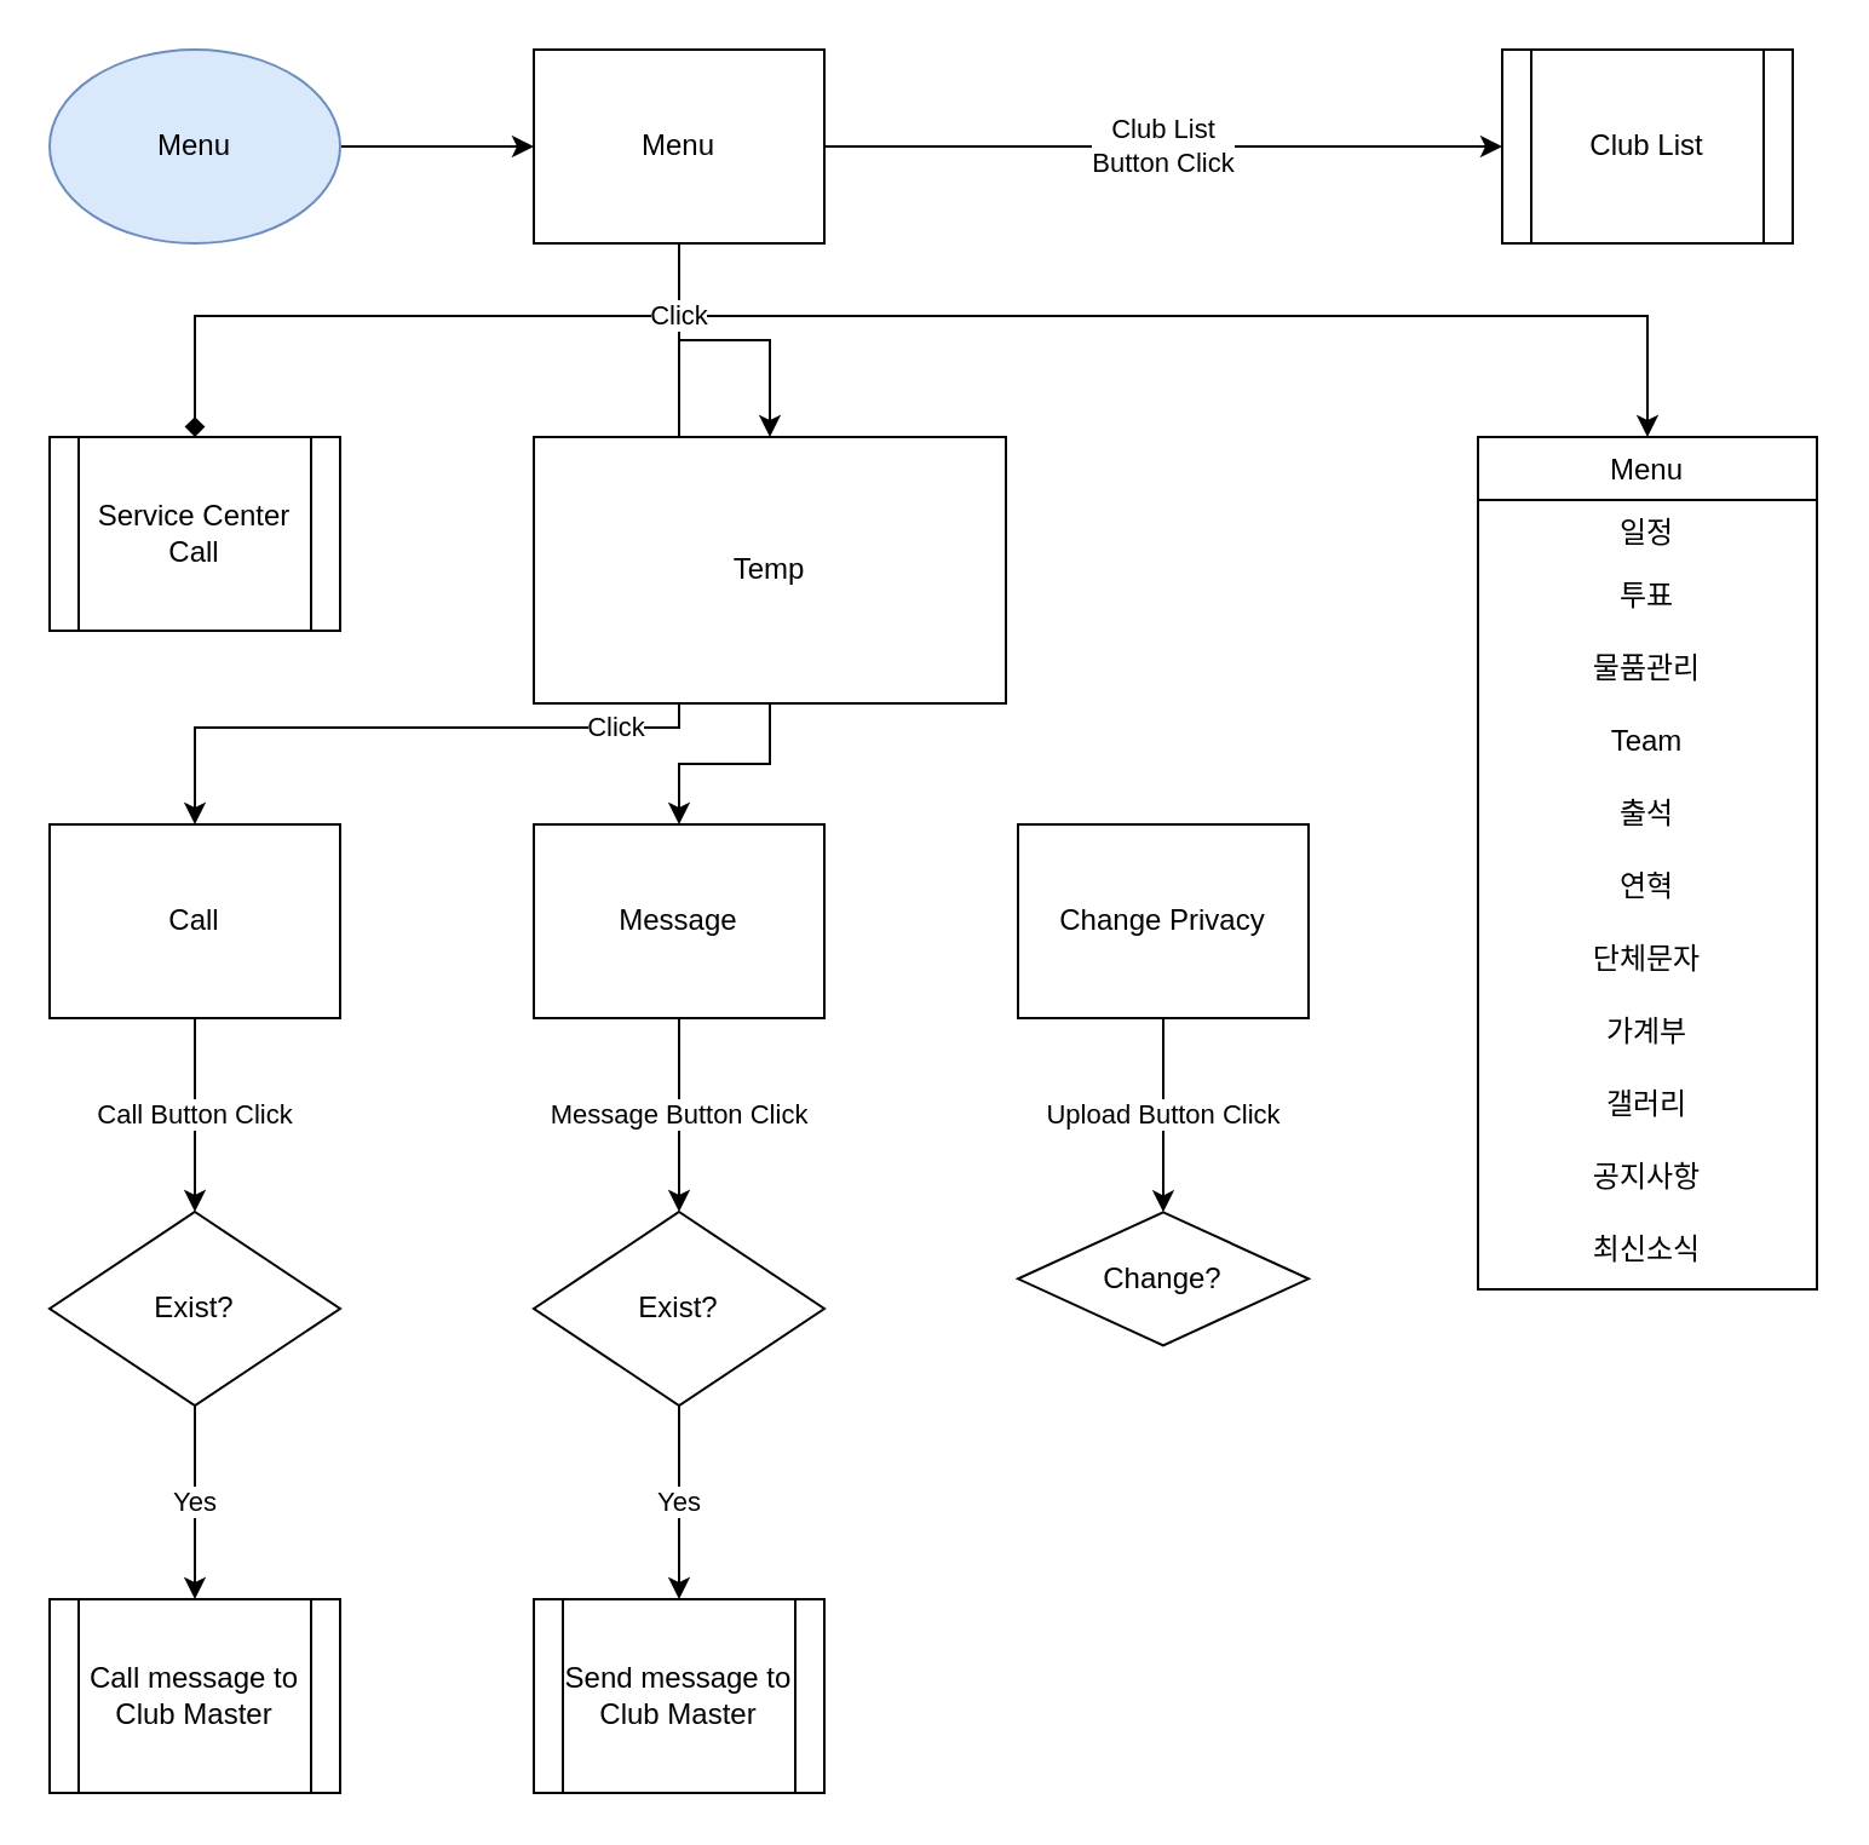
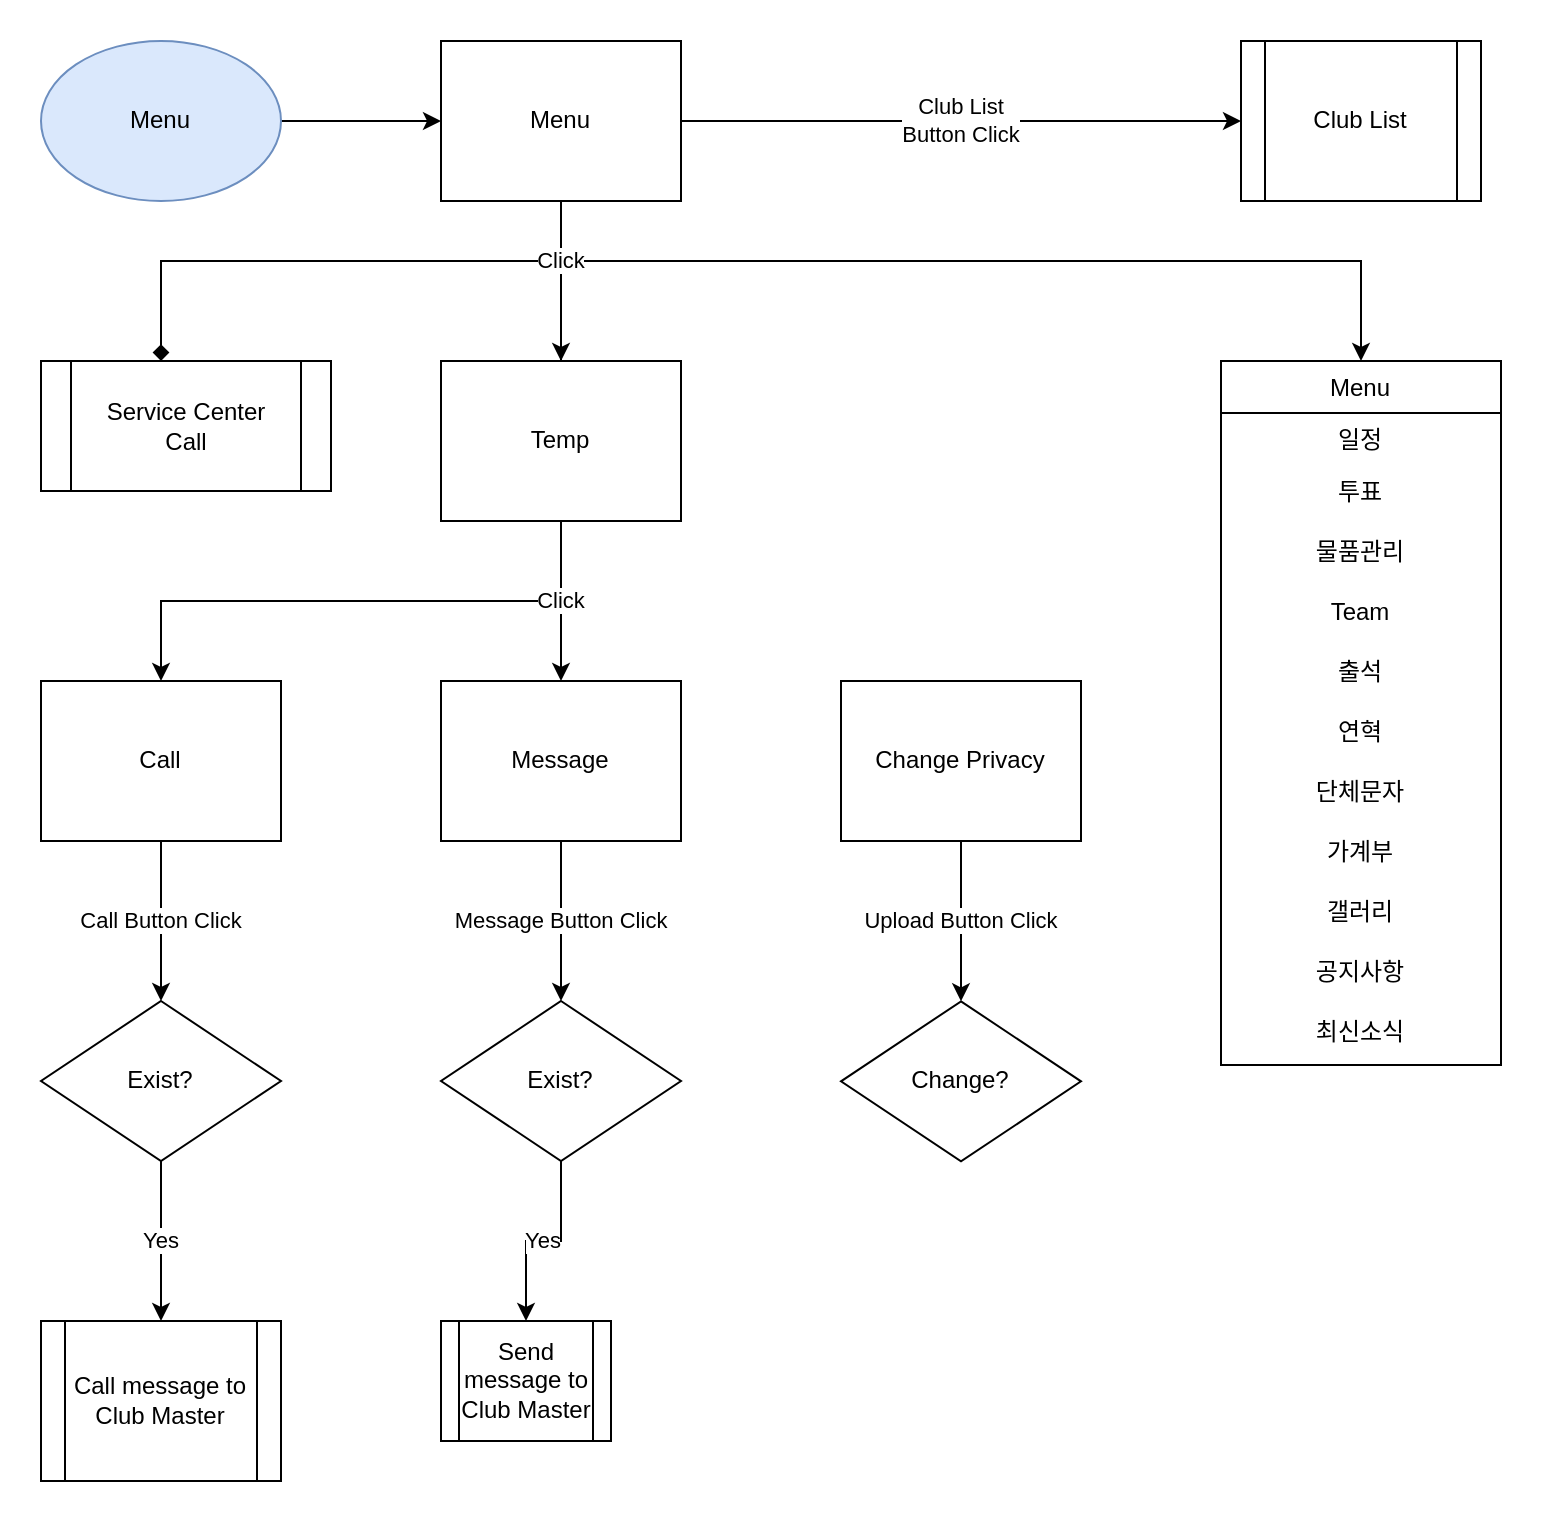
- <mxCell id="24" value="Service Center&lt;br&gt;Call" style="shape=process;whiteSpace=wrap;html=1;backgroundOutline=1;fontFamily=Helvetica;fontSize=12;fontColor=#000000;align=center;strokeColor=#000000;fillColor=#ffffff;" vertex="1" parent="1"><mxGeometry x="20" y="180" width="120" height="80" as="geometry" /></mxCell>
+ <mxCell id="24" value="Service Center&lt;br&gt;Call" style="shape=process;whiteSpace=wrap;html=1;backgroundOutline=1;fontFamily=Helvetica;fontSize=12;fontColor=#000000;align=center;strokeColor=#000000;fillColor=#ffffff;" vertex="1" parent="1"><mxGeometry x="20" y="180" width="145" height="65" as="geometry" /></mxCell>
- <mxCell id="10" value="Temp" style="rounded=0;whiteSpace=wrap;html=1;fontFamily=Helvetica;fontSize=12;fontColor=#000000;align=center;strokeColor=#000000;fillColor=#ffffff;" vertex="1" parent="1"><mxGeometry x="220" y="180" width="195" height="110" as="geometry" /></mxCell>
+ <mxCell id="10" value="Temp" style="rounded=0;whiteSpace=wrap;html=1;fontFamily=Helvetica;fontSize=12;fontColor=#000000;align=center;strokeColor=#000000;fillColor=#ffffff;" vertex="1" parent="1"><mxGeometry x="220" y="180" width="120" height="80" as="geometry" /></mxCell>
- <mxCell id="38" value="Change?" style="rhombus;whiteSpace=wrap;html=1;fontFamily=Helvetica;fontSize=12;fontColor=#000000;align=center;strokeColor=#000000;fillColor=#ffffff;" vertex="1" parent="1"><mxGeometry x="420" y="500.167" width="120" height="55" as="geometry" /></mxCell>
+ <mxCell id="38" value="Change?" style="rhombus;whiteSpace=wrap;html=1;fontFamily=Helvetica;fontSize=12;fontColor=#000000;align=center;strokeColor=#000000;fillColor=#ffffff;" vertex="1" parent="1"><mxGeometry x="420" y="500.167" width="120" height="80" as="geometry" /></mxCell>
- <mxCell id="18" value="Send message to Club Master" style="shape=process;whiteSpace=wrap;html=1;backgroundOutline=1;fontFamily=Helvetica;fontSize=12;fontColor=#000000;align=center;strokeColor=#000000;fillColor=#ffffff;" vertex="1" parent="1"><mxGeometry x="220" y="660" width="120" height="80" as="geometry" /></mxCell>
+ <mxCell id="18" value="Send message to Club Master" style="shape=process;whiteSpace=wrap;html=1;backgroundOutline=1;fontFamily=Helvetica;fontSize=12;fontColor=#000000;align=center;strokeColor=#000000;fillColor=#ffffff;" vertex="1" parent="1"><mxGeometry x="220" y="660" width="85" height="60" as="geometry" /></mxCell>
